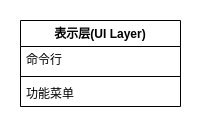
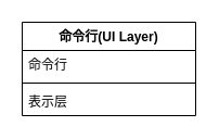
- <mxCell id="2" value="表示层(UI Layer)" style="swimlane;fontStyle=1;align=center;verticalAlign=top;childLayout=stackLayout;horizontal=1;startSize=26;horizontalStack=0;resizeParent=1;resizeParentMax=0;resizeLast=0;collapsible=1;marginBottom=0;whiteSpace=wrap;html=1;" vertex="1" parent="1"><mxGeometry x="20" y="20" width="160" height="86" as="geometry" /></mxCell>
+ <mxCell id="2" value="命令行(UI Layer)" style="swimlane;fontStyle=1;align=center;verticalAlign=top;childLayout=stackLayout;horizontal=1;startSize=26;horizontalStack=0;resizeParent=1;resizeParentMax=0;resizeLast=0;collapsible=1;marginBottom=0;whiteSpace=wrap;html=1;" vertex="1" parent="1"><mxGeometry x="20" y="20" width="160" height="86" as="geometry" /></mxCell>
- <mxCell id="5" value="功能菜单" style="text;strokeColor=none;fillColor=none;align=left;verticalAlign=top;spacingLeft=4;spacingRight=4;overflow=hidden;rotatable=0;points=[[0,0.5],[1,0.5]];portConstraint=eastwest;whiteSpace=wrap;html=1;" vertex="1" parent="2"><mxGeometry y="60" width="160" height="26" as="geometry" /></mxCell>
+ <mxCell id="5" value="表示层" style="text;strokeColor=none;fillColor=none;align=left;verticalAlign=top;spacingLeft=4;spacingRight=4;overflow=hidden;rotatable=0;points=[[0,0.5],[1,0.5]];portConstraint=eastwest;whiteSpace=wrap;html=1;" vertex="1" parent="2"><mxGeometry y="60" width="160" height="26" as="geometry" /></mxCell>
